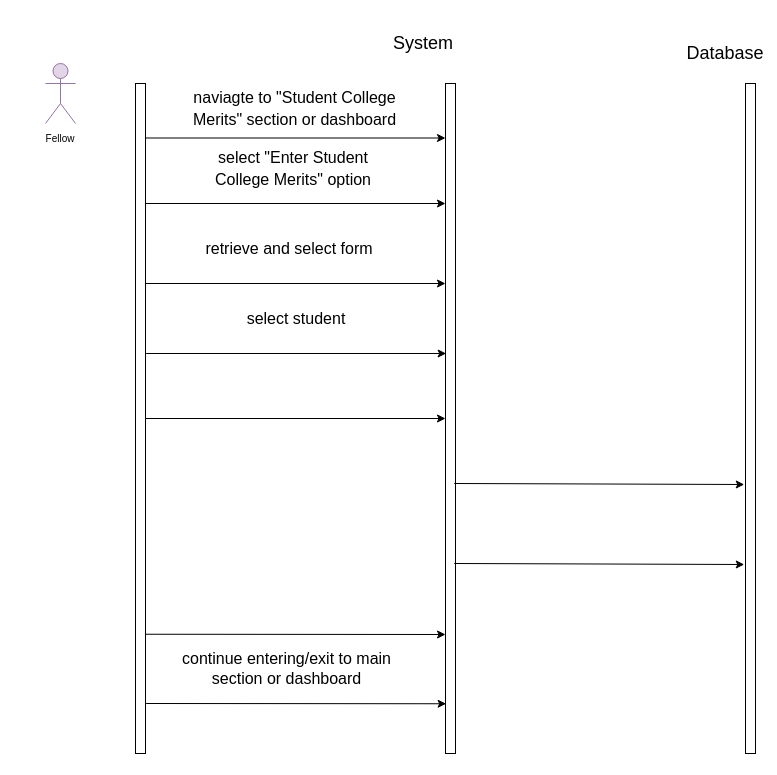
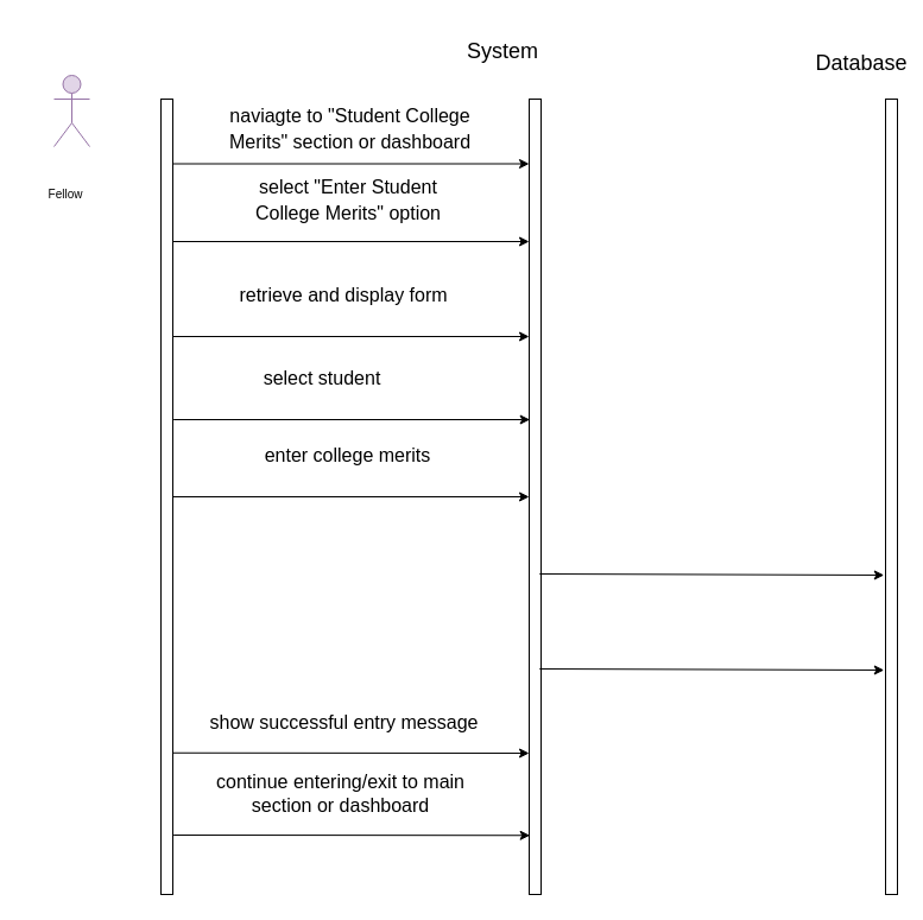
- <mxCell id="4" value="Fellow" style="text;html=1;strokeColor=none;fillColor=none;align=center;verticalAlign=middle;whiteSpace=wrap;rounded=0;fontSize=10;" parent="1" vertex="1"><mxGeometry x="20" y="123" width="80" height="30" as="geometry" /></mxCell>
+ <mxCell id="4" value="Fellow" style="text;html=1;strokeColor=none;fillColor=none;align=center;verticalAlign=middle;whiteSpace=wrap;rounded=0;fontSize=10;" parent="1" vertex="1"><mxGeometry x="15" y="148" width="80" height="30" as="geometry" /></mxCell>
- <mxCell id="12" value="&lt;span style=&quot;font-size: 16px;&quot;&gt;retrieve and select form&lt;/span&gt;" style="text;html=1;strokeColor=none;fillColor=none;align=center;verticalAlign=middle;whiteSpace=wrap;rounded=0;fontSize=18;" parent="1" vertex="1"><mxGeometry x="181.25" y="233" width="216.25" height="30" as="geometry" /></mxCell>
+ <mxCell id="12" value="&lt;span style=&quot;font-size: 16px;&quot;&gt;retrieve and display form&lt;/span&gt;" style="text;html=1;strokeColor=none;fillColor=none;align=center;verticalAlign=middle;whiteSpace=wrap;rounded=0;fontSize=18;" parent="1" vertex="1"><mxGeometry x="181.25" y="233" width="216.25" height="30" as="geometry" /></mxCell>
- <mxCell id="14" value="&lt;span style=&quot;font-size: 16px;&quot;&gt;select student&lt;/span&gt;" style="text;html=1;strokeColor=none;fillColor=none;align=center;verticalAlign=middle;whiteSpace=wrap;rounded=0;fontSize=18;" parent="1" vertex="1"><mxGeometry x="187.5" y="303" width="216.25" height="30" as="geometry" /></mxCell>
+ <mxCell id="14" value="&lt;span style=&quot;font-size: 16px;&quot;&gt;select student&lt;/span&gt;" style="text;html=1;strokeColor=none;fillColor=none;align=center;verticalAlign=middle;whiteSpace=wrap;rounded=0;fontSize=18;" parent="1" vertex="1"><mxGeometry x="162.5" y="303" width="216.25" height="30" as="geometry" /></mxCell>
+ <mxCell id="13" value="enter college merits" style="text;html=1;align=center;verticalAlign=middle;whiteSpace=wrap;rounded=0;fontSize=16;" parent="1" vertex="1"><mxGeometry x="171.25" y="368" width="242.5" height="30" as="geometry" /></mxCell>
+ <mxCell id="17" value="show successful entry message" style="text;html=1;strokeColor=none;fillColor=none;align=center;verticalAlign=middle;whiteSpace=wrap;rounded=0;fontSize=16;" parent="1" vertex="1"><mxGeometry x="168.13" y="593" width="242.5" height="30" as="geometry" /></mxCell>
